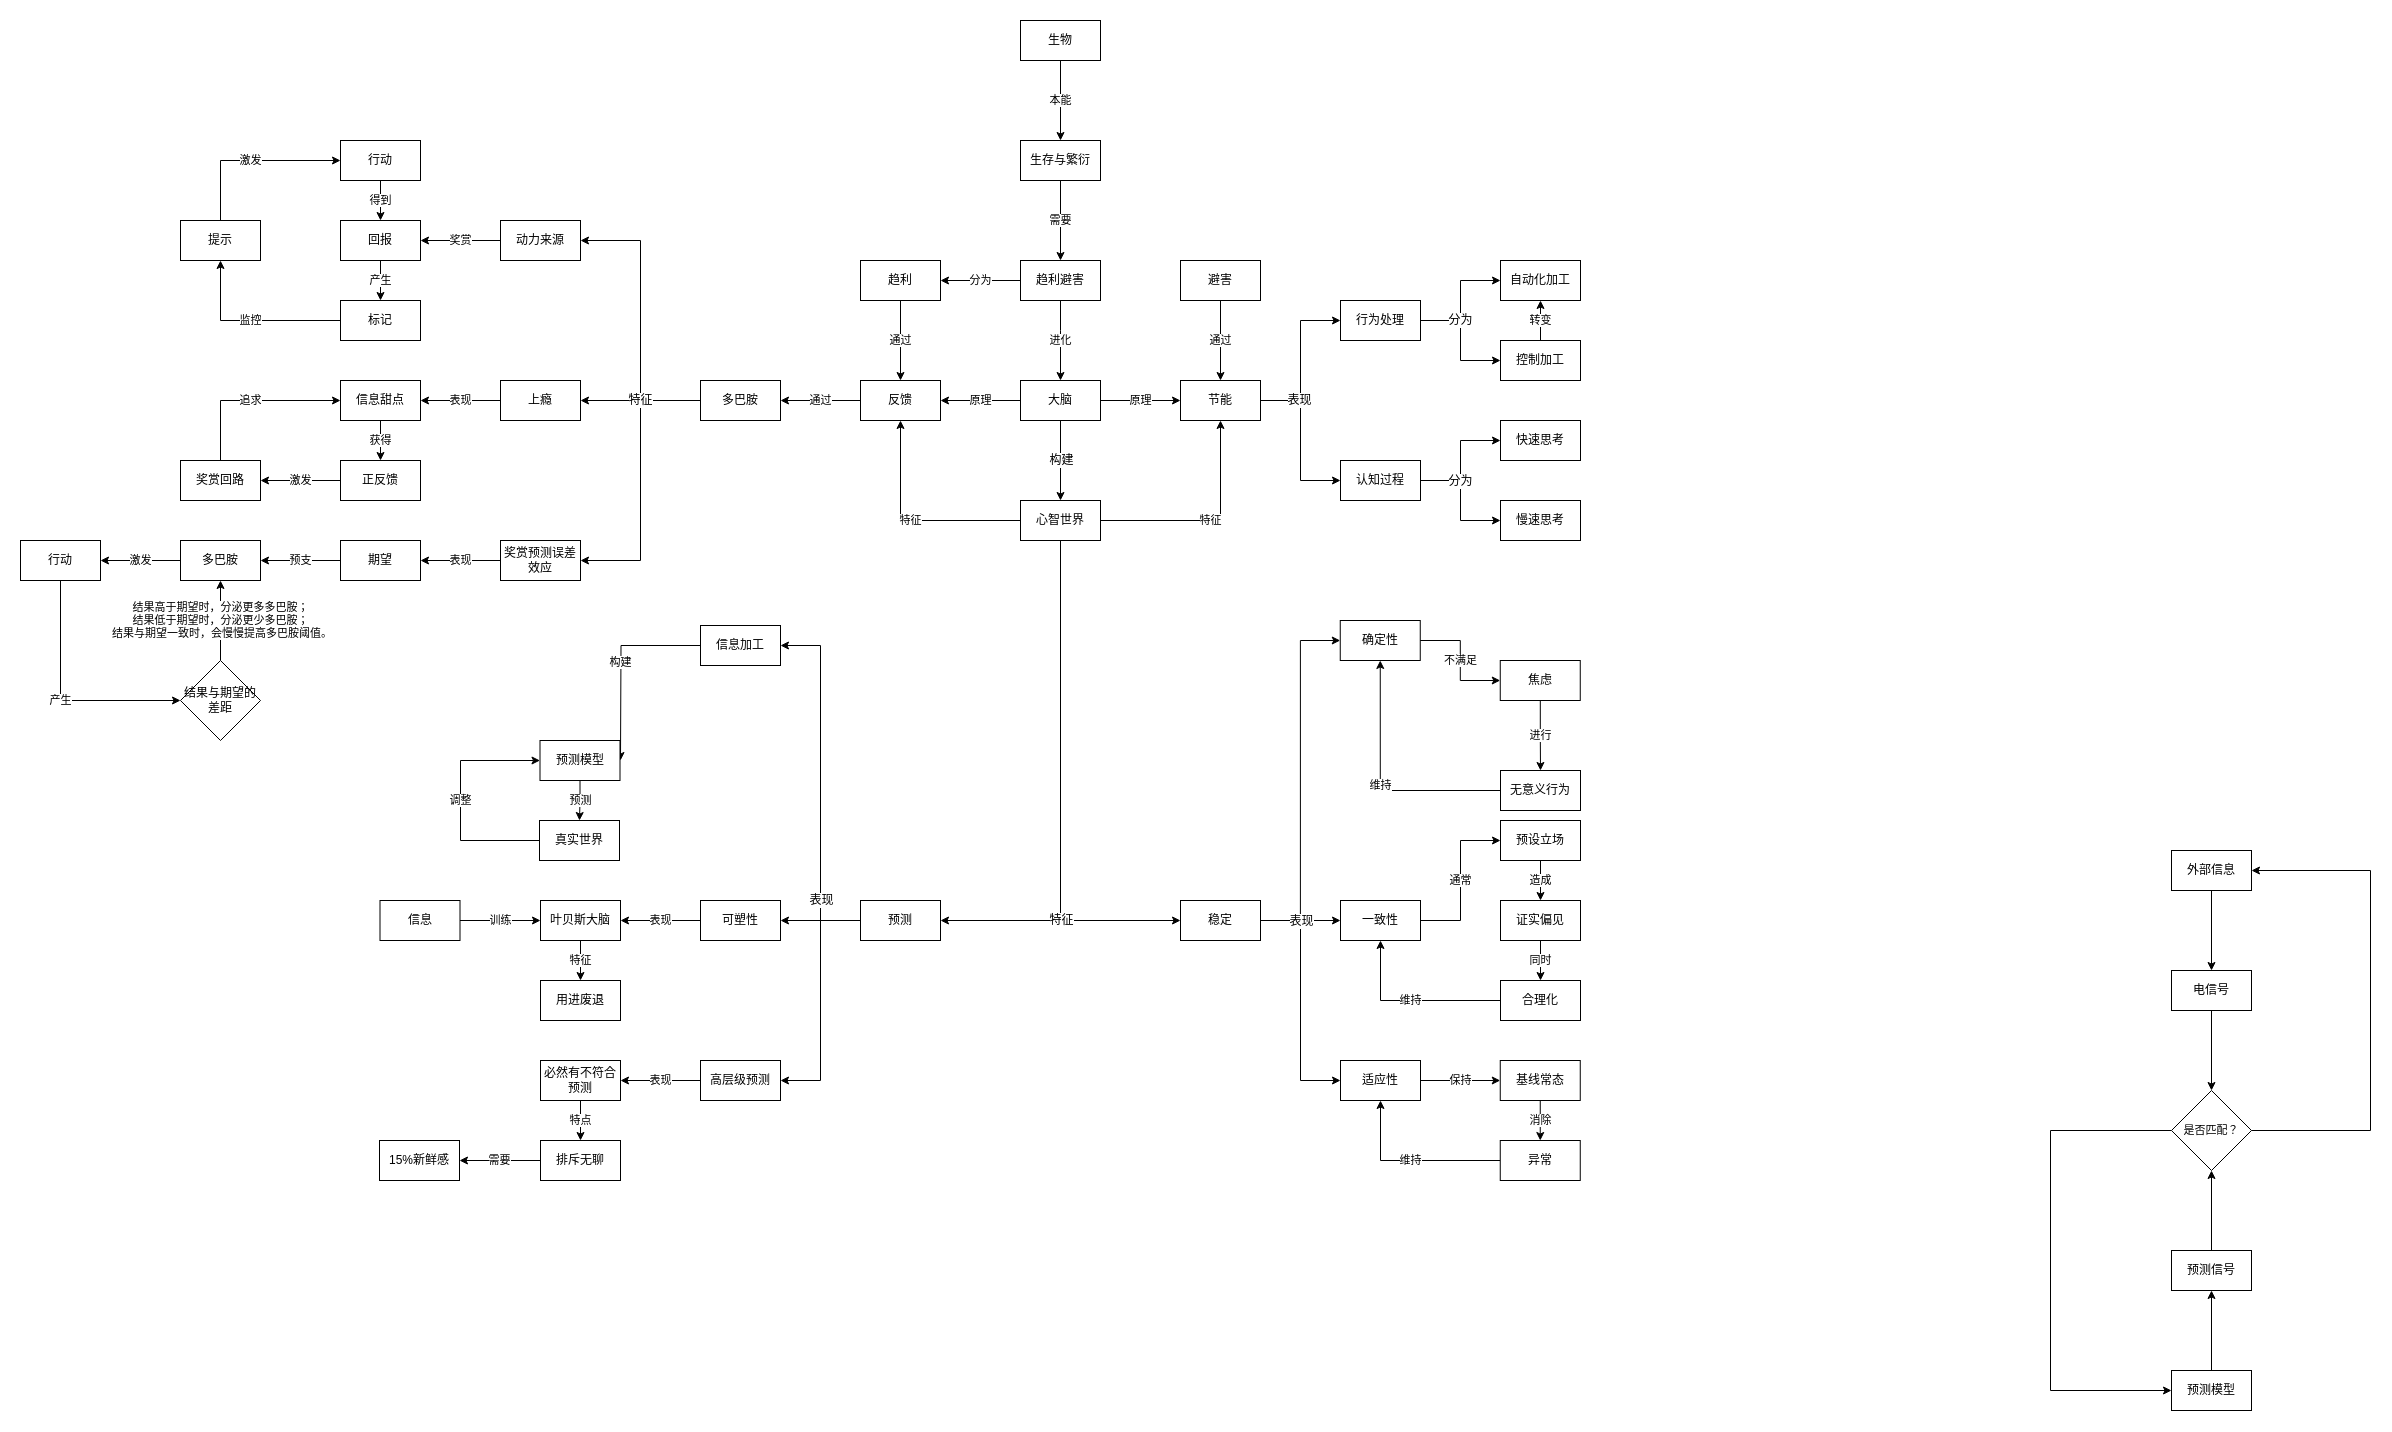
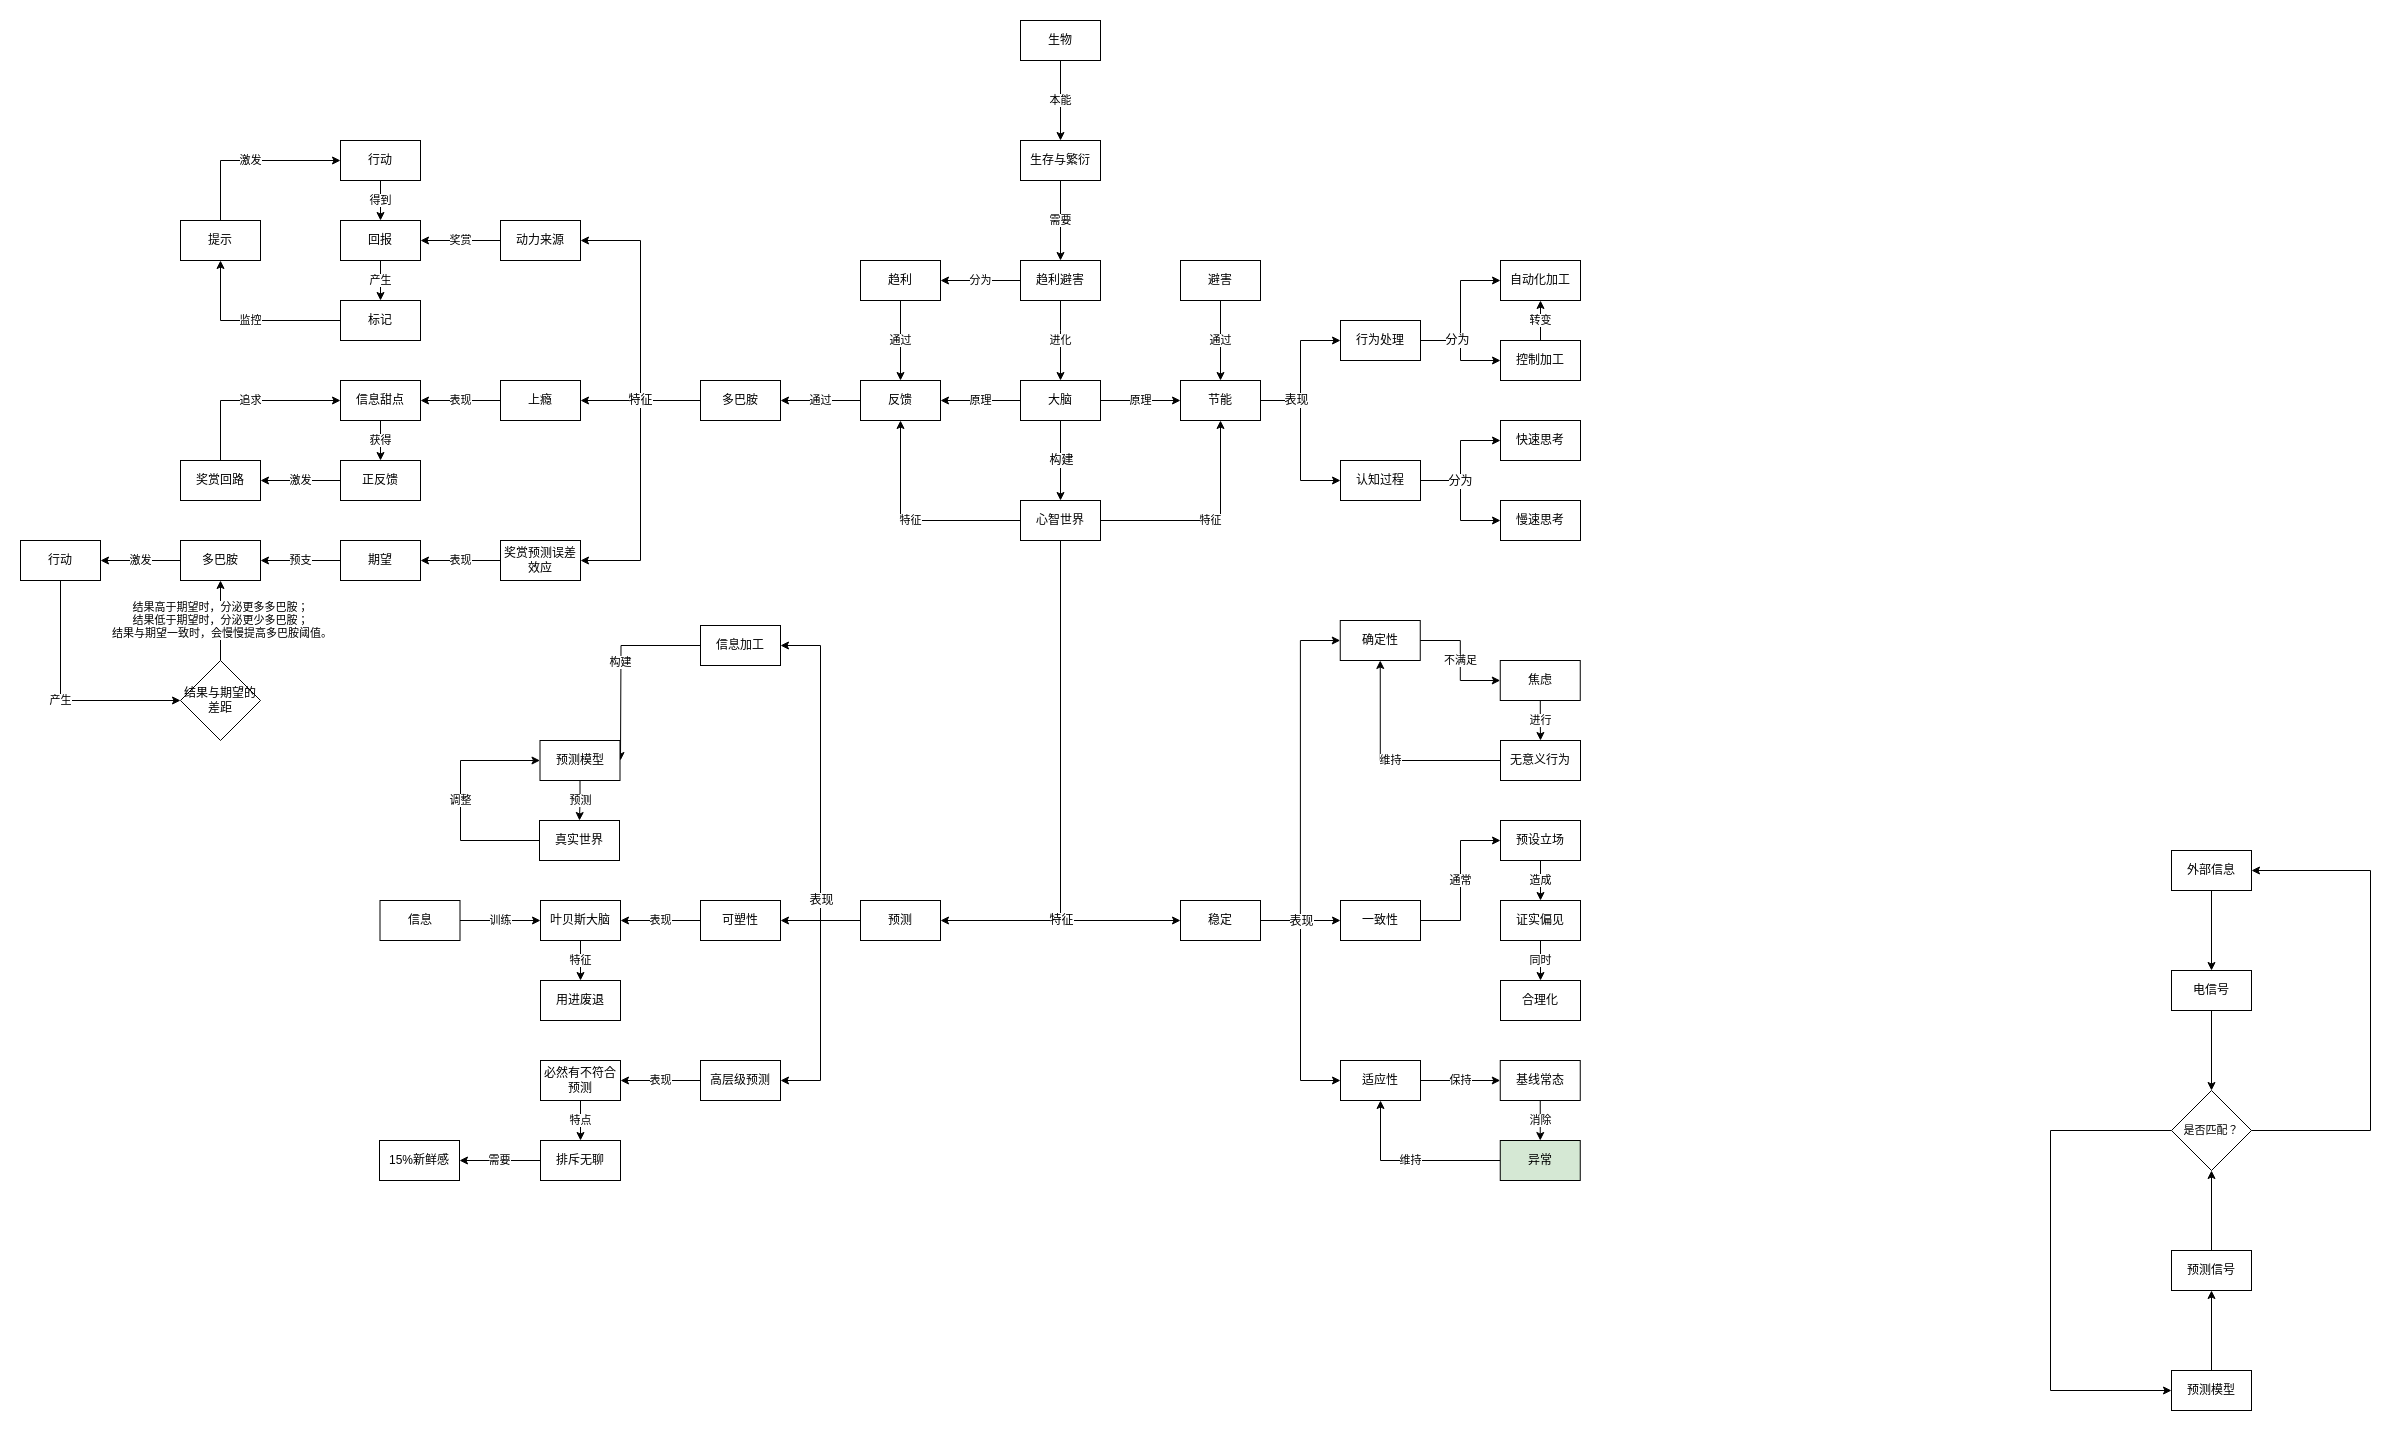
- <mxCell id="30" value="行为处理" style="rounded=0;whiteSpace=wrap;html=1;" parent="26" vertex="1"><mxGeometry x="160" y="40" width="80" height="40" as="geometry" /></mxCell>
+ <mxCell id="30" value="行为处理" style="rounded=0;whiteSpace=wrap;html=1;" parent="26" vertex="1"><mxGeometry x="160" y="60" width="80" height="40" as="geometry" /></mxCell>
- <mxCell id="109" value="无意义行为" style="rounded=0;whiteSpace=wrap;html=1;" parent="1" vertex="1"><mxGeometry x="1500" y="770" width="80" height="40" as="geometry" /></mxCell>
+ <mxCell id="109" value="无意义行为" style="rounded=0;whiteSpace=wrap;html=1;" parent="1" vertex="1"><mxGeometry x="1500" y="740" width="80" height="40" as="geometry" /></mxCell>
- <mxCell id="103" value="维持" style="edgeStyle=orthogonalEdgeStyle;rounded=0;orthogonalLoop=1;jettySize=auto;html=1;" parent="1" source="104" target="90" edge="1"><mxGeometry relative="1" as="geometry" /></mxCell>
- <mxCell id="112" value="异常" style="rounded=0;whiteSpace=wrap;html=1;" parent="1" vertex="1"><mxGeometry x="1499.75" y="1140" width="80" height="40" as="geometry" /></mxCell>
+ <mxCell id="112" value="异常" style="rounded=0;whiteSpace=wrap;html=1;fillColor=#d5e8d4;" parent="1" vertex="1"><mxGeometry x="1499.75" y="1140" width="80" height="40" as="geometry" /></mxCell>
